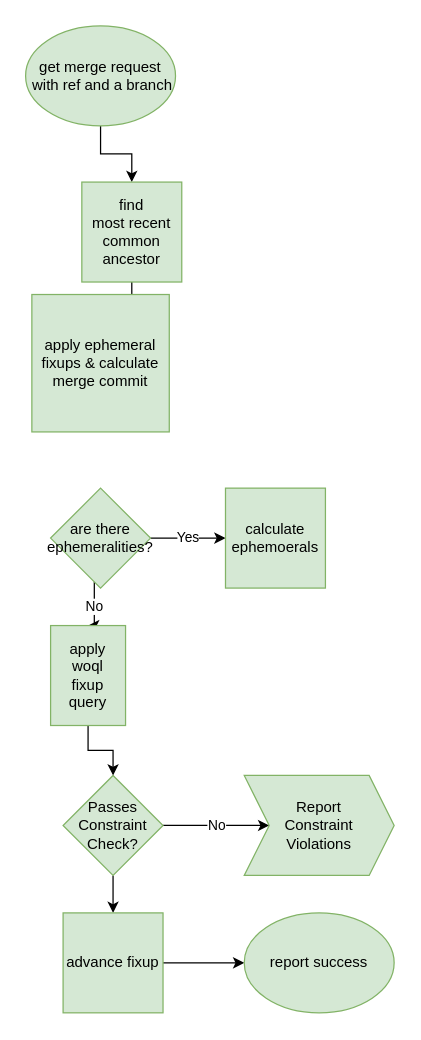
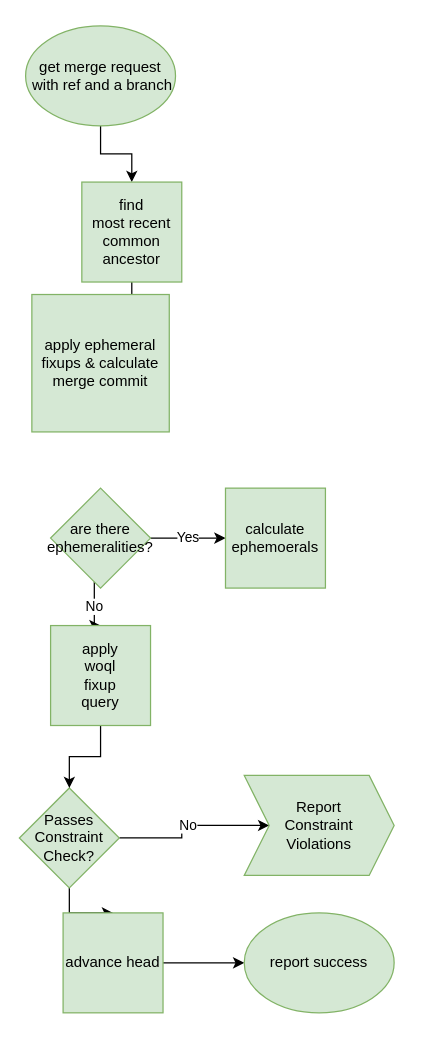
- <mxCell id="15" value="&lt;div&gt;apply&lt;/div&gt;&lt;div&gt;woql&lt;/div&gt;&lt;div&gt;fixup&lt;/div&gt;&lt;div&gt;query&lt;br&gt;&lt;/div&gt;" style="whiteSpace=wrap;html=1;aspect=fixed;fillColor=#d5e8d4;strokeColor=#82b366;" parent="1" vertex="1"><mxGeometry x="40" y="500" width="60" height="80" as="geometry" /></mxCell>
+ <mxCell id="15" value="&lt;div&gt;apply&lt;/div&gt;&lt;div&gt;woql&lt;/div&gt;&lt;div&gt;fixup&lt;/div&gt;&lt;div&gt;query&lt;br&gt;&lt;/div&gt;" style="whiteSpace=wrap;html=1;aspect=fixed;fillColor=#d5e8d4;strokeColor=#82b366;" parent="1" vertex="1"><mxGeometry x="40" y="500" width="80" height="80" as="geometry" /></mxCell>
- <mxCell id="13" value="&lt;div&gt;Passes&lt;/div&gt;&lt;div&gt;Constraint&lt;/div&gt;&lt;div&gt;Check?&lt;br&gt;&lt;/div&gt;" style="rhombus;whiteSpace=wrap;html=1;fillColor=#d5e8d4;strokeColor=#82b366;" parent="1" vertex="1"><mxGeometry x="50" y="620" width="80" height="80" as="geometry" /></mxCell>
+ <mxCell id="13" value="&lt;div&gt;Passes&lt;/div&gt;&lt;div&gt;Constraint&lt;/div&gt;&lt;div&gt;Check?&lt;br&gt;&lt;/div&gt;" style="rhombus;whiteSpace=wrap;html=1;fillColor=#d5e8d4;strokeColor=#82b366;" parent="1" vertex="1"><mxGeometry x="15" y="630" width="80" height="80" as="geometry" /></mxCell>
- <mxCell id="18" value="advance fixup" style="whiteSpace=wrap;html=1;aspect=fixed;fillColor=#d5e8d4;strokeColor=#82b366;" parent="1" vertex="1"><mxGeometry x="50" y="730" width="80" height="80" as="geometry" /></mxCell>
+ <mxCell id="18" value="advance head" style="whiteSpace=wrap;html=1;aspect=fixed;fillColor=#d5e8d4;strokeColor=#82b366;" parent="1" vertex="1"><mxGeometry x="50" y="730" width="80" height="80" as="geometry" /></mxCell>
